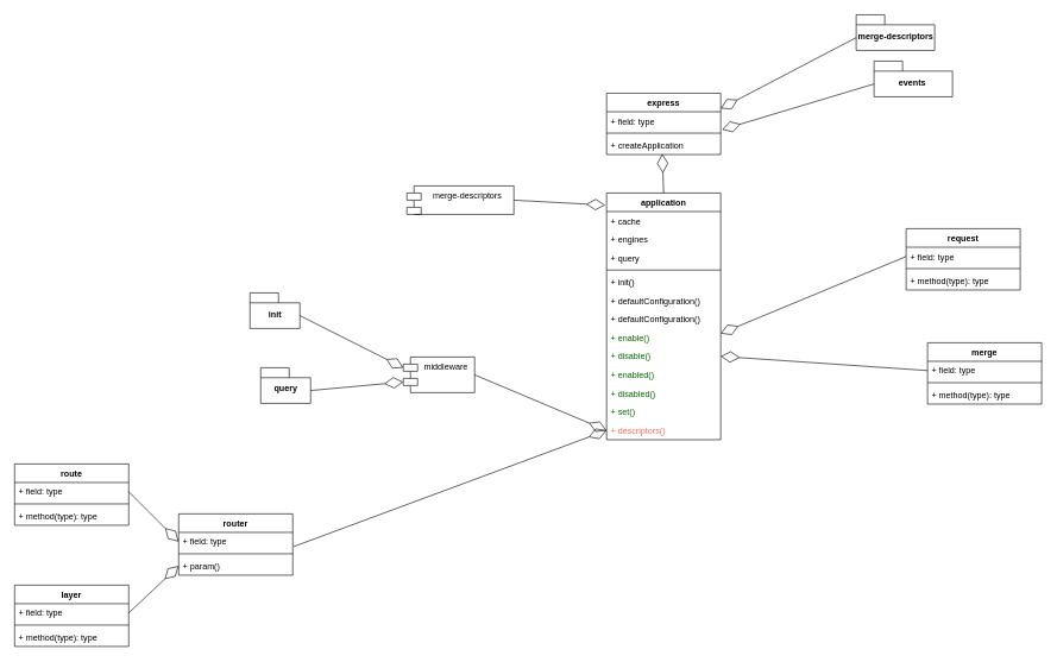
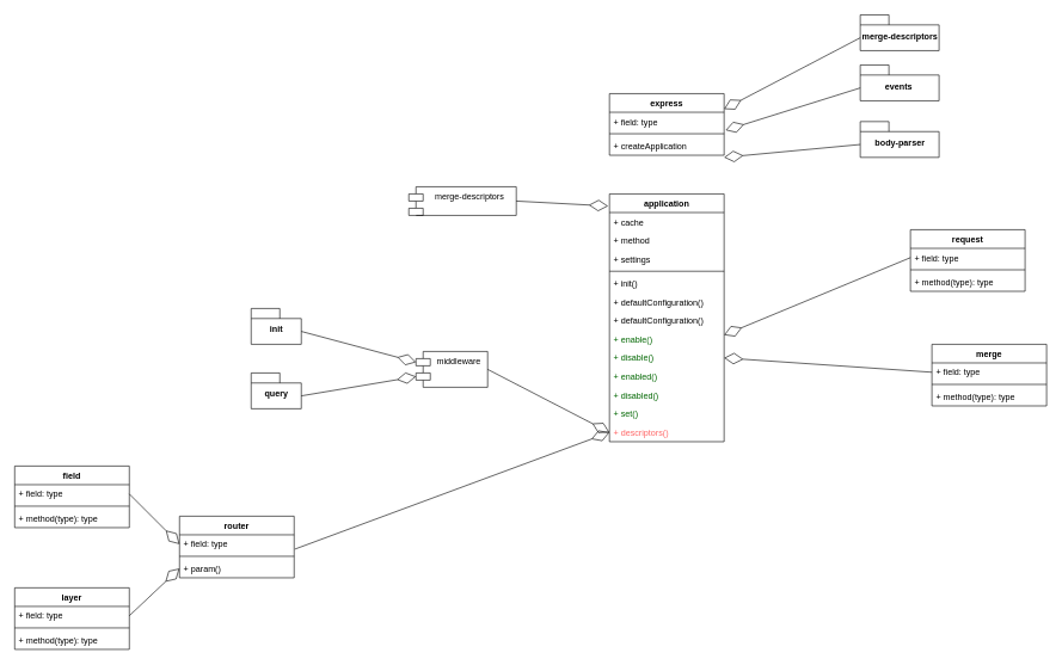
- <mxCell id="22" value="events&amp;nbsp;" style="shape=folder;fontStyle=1;spacingTop=10;tabWidth=40;tabHeight=14;tabPosition=left;html=1;fontColor=#000000;" vertex="1" parent="1"><mxGeometry x="1225" y="85" width="110" height="50" as="geometry" /></mxCell>
+ <mxCell id="22" value="events&amp;nbsp;" style="shape=folder;fontStyle=1;spacingTop=10;tabWidth=40;tabHeight=14;tabPosition=left;html=1;fontColor=#000000;" vertex="1" parent="1"><mxGeometry x="1200" y="90" width="110" height="50" as="geometry" /></mxCell>
+ <mxCell id="21" value="body-parser" style="shape=folder;fontStyle=1;spacingTop=10;tabWidth=40;tabHeight=14;tabPosition=left;html=1;fontColor=#000000;" vertex="1" parent="1"><mxGeometry x="1200" y="169" width="110" height="50" as="geometry" /></mxCell>
+ <mxCell id="45" value="" style="endArrow=diamondThin;endFill=0;endSize=24;html=1;rounded=0;fontColor=#FF6666;exitX=0;exitY=0;exitDx=0;exitDy=32;exitPerimeter=0;entryX=1;entryY=1.115;entryDx=0;entryDy=0;entryPerimeter=0;" edge="1" parent="1" source="21" target="19"><mxGeometry width="160" relative="1" as="geometry"><mxPoint x="890" y="690" as="sourcePoint" /><mxPoint x="1050" y="690" as="targetPoint" /></mxGeometry></mxCell>
- <mxCell id="48" value="" style="endArrow=diamondThin;endFill=0;endSize=24;html=1;rounded=0;fontColor=#FF6666;exitX=0.5;exitY=0;exitDx=0;exitDy=0;entryX=0.488;entryY=0.962;entryDx=0;entryDy=0;entryPerimeter=0;" edge="1" parent="1" source="2" target="19"><mxGeometry width="160" relative="1" as="geometry"><mxPoint x="930" y="730" as="sourcePoint" /><mxPoint x="1090" y="730" as="targetPoint" /></mxGeometry></mxCell>
- <mxCell id="4" value="+ engines&#10;" style="text;strokeColor=none;fillColor=none;align=left;verticalAlign=top;spacingLeft=4;spacingRight=4;overflow=hidden;rotatable=0;points=[[0,0.5],[1,0.5]];portConstraint=eastwest;" vertex="1" parent="2"><mxGeometry y="52" width="160" height="26" as="geometry" /></mxCell>
+ <mxCell id="4" value="+ method&#10;" style="text;strokeColor=none;fillColor=none;align=left;verticalAlign=top;spacingLeft=4;spacingRight=4;overflow=hidden;rotatable=0;points=[[0,0.5],[1,0.5]];portConstraint=eastwest;" vertex="1" parent="2"><mxGeometry y="52" width="160" height="26" as="geometry" /></mxCell>
- <mxCell id="5" value="+ query&#10;&#10;" style="text;strokeColor=none;fillColor=none;align=left;verticalAlign=top;spacingLeft=4;spacingRight=4;overflow=hidden;rotatable=0;points=[[0,0.5],[1,0.5]];portConstraint=eastwest;" vertex="1" parent="2"><mxGeometry y="78" width="160" height="26" as="geometry" /></mxCell>
+ <mxCell id="5" value="+ settings&#10;&#10;" style="text;strokeColor=none;fillColor=none;align=left;verticalAlign=top;spacingLeft=4;spacingRight=4;overflow=hidden;rotatable=0;points=[[0,0.5],[1,0.5]];portConstraint=eastwest;" vertex="1" parent="2"><mxGeometry y="78" width="160" height="26" as="geometry" /></mxCell>
- <mxCell id="37" value="init" style="shape=folder;fontStyle=1;spacingTop=10;tabWidth=40;tabHeight=14;tabPosition=left;html=1;fontColor=#000000;" vertex="1" parent="1"><mxGeometry x="350" y="410" width="70" height="50" as="geometry" /></mxCell>
+ <mxCell id="37" value="init" style="shape=folder;fontStyle=1;spacingTop=10;tabWidth=40;tabHeight=14;tabPosition=left;html=1;fontColor=#000000;" vertex="1" parent="1"><mxGeometry x="350" y="430" width="70" height="50" as="geometry" /></mxCell>
- <mxCell id="36" value="middleware" style="shape=module;align=left;spacingLeft=20;align=center;verticalAlign=top;fontColor=#000000;" vertex="1" parent="1"><mxGeometry x="565" y="500" width="100" height="50" as="geometry" /></mxCell>
+ <mxCell id="36" value="middleware" style="shape=module;align=left;spacingLeft=20;align=center;verticalAlign=top;fontColor=#000000;" vertex="1" parent="1"><mxGeometry x="580" y="490" width="100" height="50" as="geometry" /></mxCell>
- <mxCell id="38" value="query" style="shape=folder;fontStyle=1;spacingTop=10;tabWidth=40;tabHeight=14;tabPosition=left;html=1;fontColor=#000000;" vertex="1" parent="1"><mxGeometry x="365" y="515" width="70" height="50" as="geometry" /></mxCell>
+ <mxCell id="38" value="query" style="shape=folder;fontStyle=1;spacingTop=10;tabWidth=40;tabHeight=14;tabPosition=left;html=1;fontColor=#000000;" vertex="1" parent="1"><mxGeometry x="350" y="520" width="70" height="50" as="geometry" /></mxCell>
- <mxCell id="50" value="route" style="swimlane;fontStyle=1;align=center;verticalAlign=top;childLayout=stackLayout;horizontal=1;startSize=26;horizontalStack=0;resizeParent=1;resizeParentMax=0;resizeLast=0;collapsible=1;marginBottom=0;fontColor=#000000;" vertex="1" parent="1"><mxGeometry x="20" y="650" width="160" height="86" as="geometry" /></mxCell>
+ <mxCell id="50" value="field" style="swimlane;fontStyle=1;align=center;verticalAlign=top;childLayout=stackLayout;horizontal=1;startSize=26;horizontalStack=0;resizeParent=1;resizeParentMax=0;resizeLast=0;collapsible=1;marginBottom=0;fontColor=#000000;" vertex="1" parent="1"><mxGeometry x="20" y="650" width="160" height="86" as="geometry" /></mxCell>
